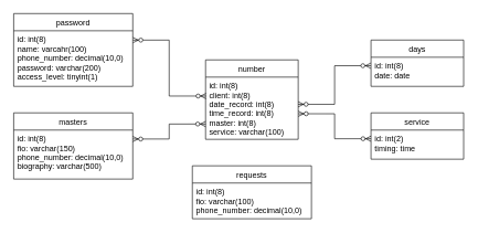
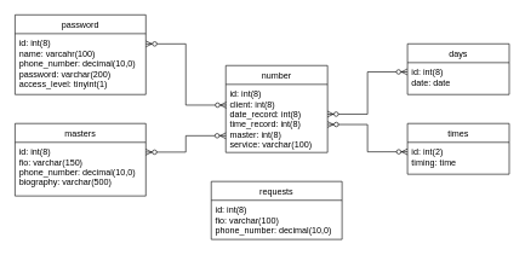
- <mxCell id="4" value="service" style="swimlane;fontStyle=0;childLayout=stackLayout;horizontal=1;startSize=26;fillColor=none;horizontalStack=0;resizeParent=1;resizeParentMax=0;resizeLast=0;collapsible=1;marginBottom=0;" parent="1" vertex="1"><mxGeometry x="560" y="170" width="140" height="70" as="geometry" /></mxCell>
+ <mxCell id="4" value="times" style="swimlane;fontStyle=0;childLayout=stackLayout;horizontal=1;startSize=26;fillColor=none;horizontalStack=0;resizeParent=1;resizeParentMax=0;resizeLast=0;collapsible=1;marginBottom=0;" parent="1" vertex="1"><mxGeometry x="560" y="170" width="140" height="70" as="geometry" /></mxCell>
